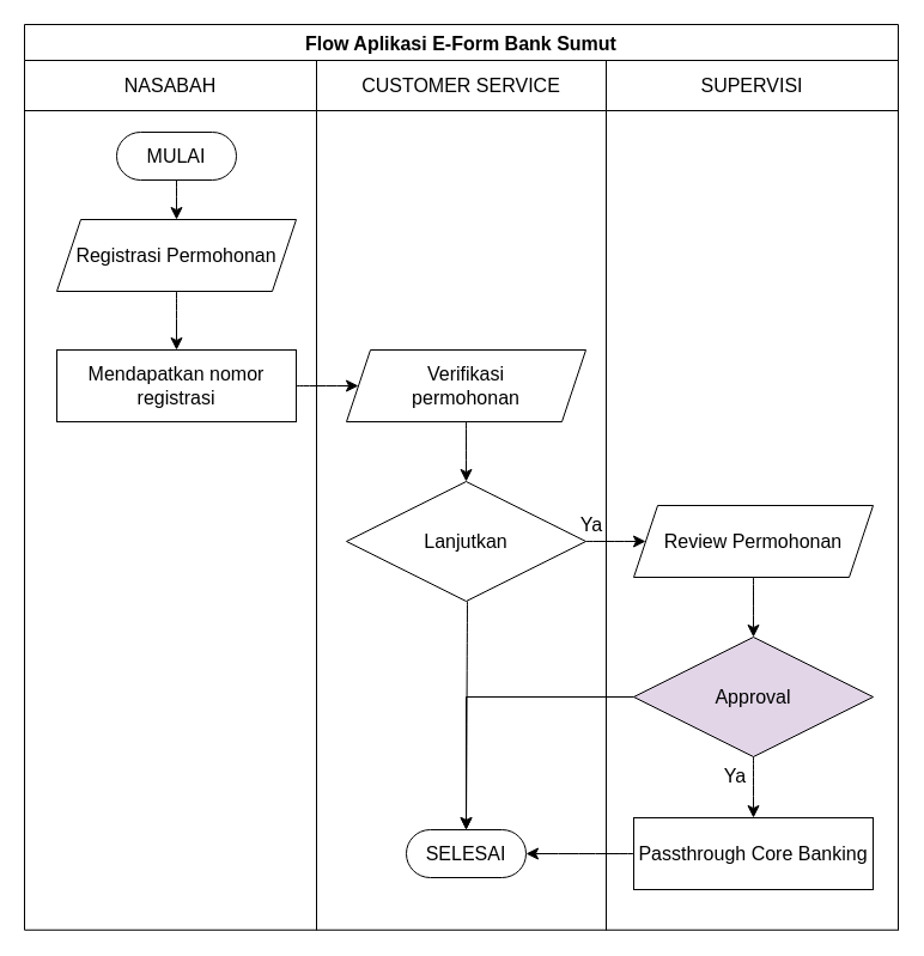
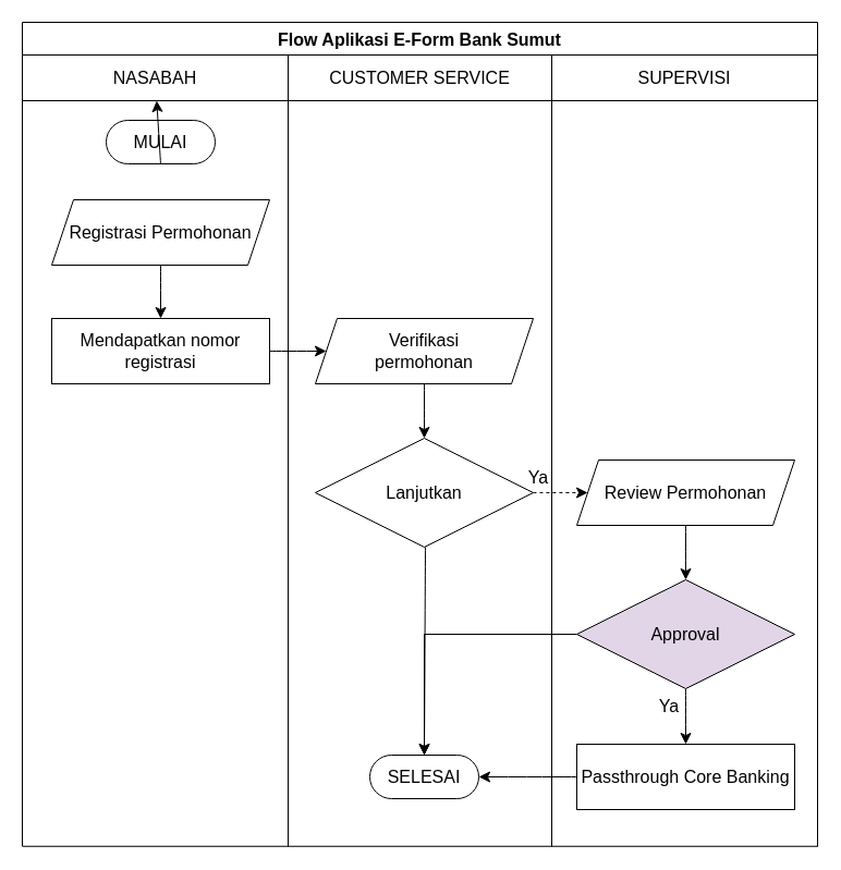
- <mxCell id="18" value="" style="endArrow=classic;html=1;rounded=0;fontSize=12;startSize=8;endSize=8;curved=1;entryX=0.5;entryY=0;entryDx=0;entryDy=0;exitX=0.5;exitY=0.5;exitDx=0;exitDy=20;exitPerimeter=0;" parent="1" source="13" target="15" edge="1"><mxGeometry width="50" height="50" relative="1" as="geometry"><mxPoint x="149" y="146" as="sourcePoint" /><mxPoint x="358" y="159" as="targetPoint" /></mxGeometry></mxCell>
+ <mxCell id="18" value="" style="endArrow=classic;html=1;rounded=0;fontSize=12;startSize=8;endSize=8;curved=1;exitX=0.5;exitY=0.5;exitDx=0;exitDy=20;exitPerimeter=0;" parent="1" source="13" target="4" edge="1"><mxGeometry width="50" height="50" relative="1" as="geometry"><mxPoint x="149" y="146" as="sourcePoint" /><mxPoint x="358" y="159" as="targetPoint" /></mxGeometry></mxCell>
- <mxCell id="21" value="" style="edgeStyle=none;curved=1;rounded=0;orthogonalLoop=1;jettySize=auto;html=1;fontSize=12;startSize=8;endSize=8;entryX=0;entryY=0.5;entryDx=0;entryDy=0;exitX=1;exitY=0.5;exitDx=0;exitDy=0;" parent="1" source="22" target="24" edge="1"><mxGeometry relative="1" as="geometry"><mxPoint x="489" y="481" as="sourcePoint" /><mxPoint x="531" y="418" as="targetPoint" /></mxGeometry></mxCell>
+ <mxCell id="21" value="" style="edgeStyle=none;curved=1;rounded=0;orthogonalLoop=1;jettySize=auto;html=1;fontSize=12;startSize=8;endSize=8;entryX=0;entryY=0.5;entryDx=0;entryDy=0;exitX=1;exitY=0.5;exitDx=0;exitDy=0;dashed=1;" parent="1" source="22" target="24" edge="1"><mxGeometry relative="1" as="geometry"><mxPoint x="489" y="481" as="sourcePoint" /><mxPoint x="531" y="418" as="targetPoint" /></mxGeometry></mxCell>
